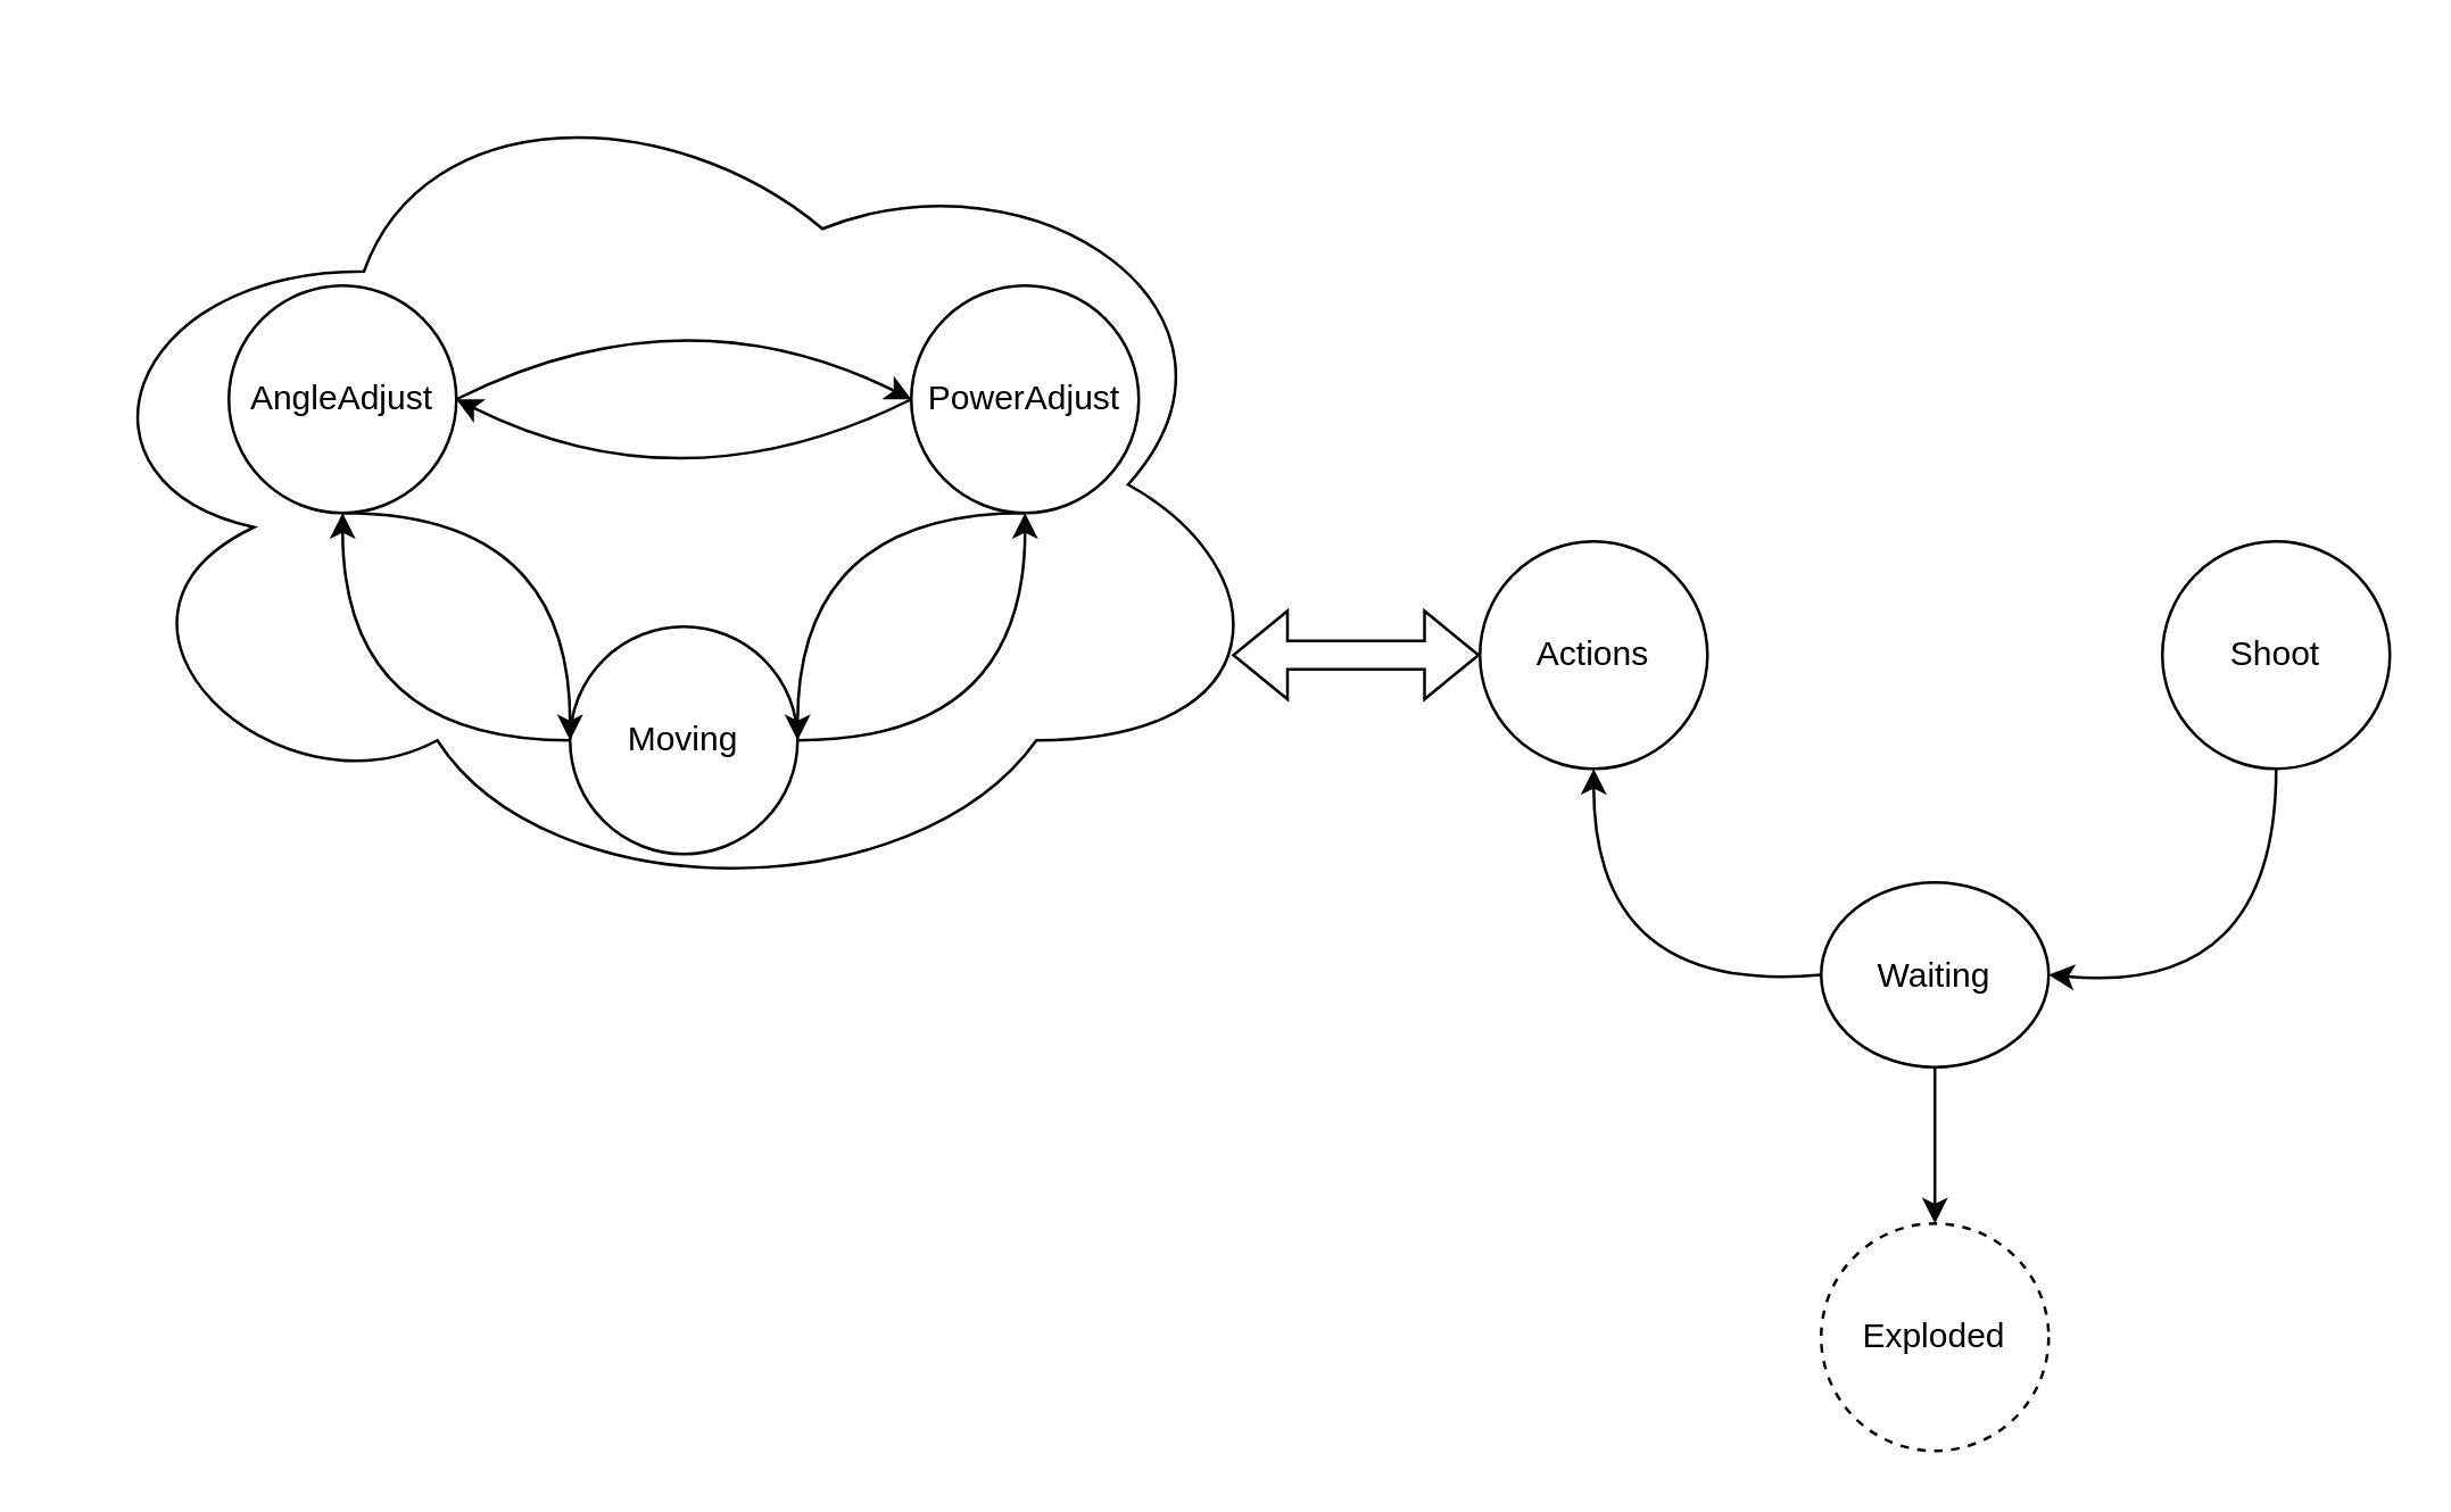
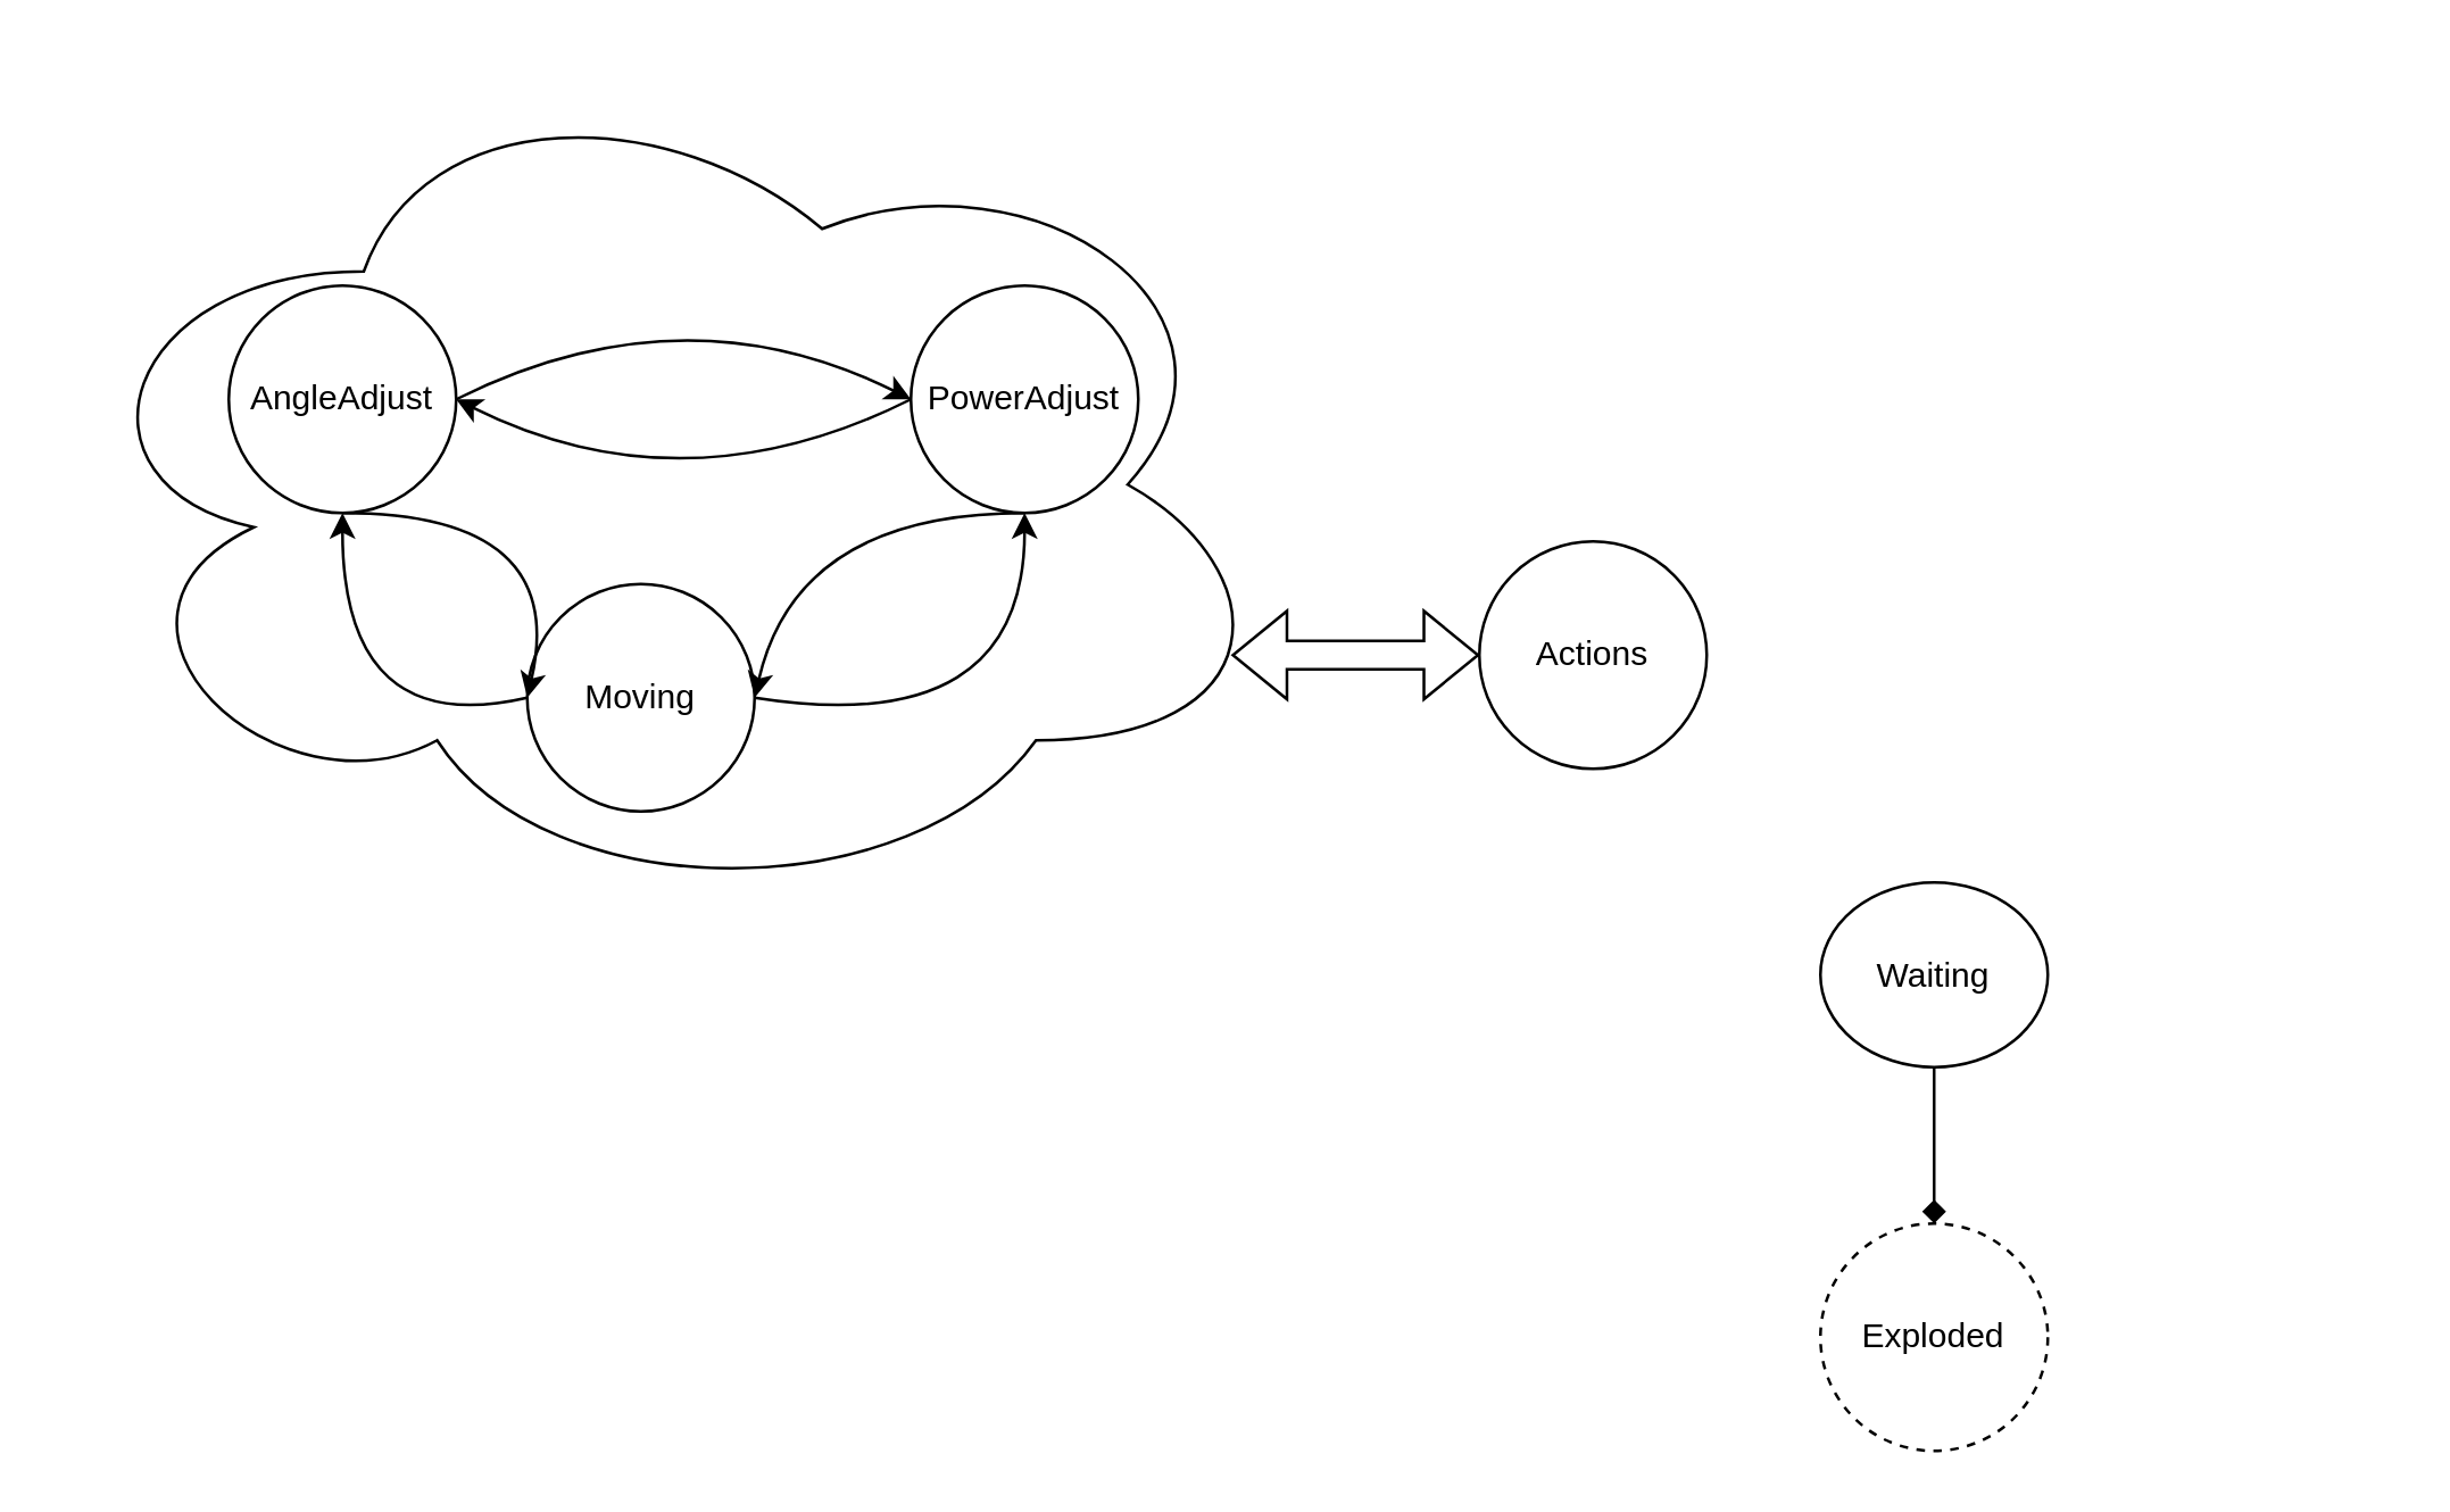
- <mxCell id="7" value="Shoot" style="ellipse;whiteSpace=wrap;html=1;aspect=fixed;" vertex="1" parent="1"><mxGeometry x="760" y="190" width="80" height="80" as="geometry" /></mxCell>
- <mxCell id="4" value="Moving" style="ellipse;whiteSpace=wrap;html=1;aspect=fixed;" vertex="1" parent="1"><mxGeometry x="200" y="220" width="80" height="80" as="geometry" /></mxCell>
+ <mxCell id="4" value="Moving" style="ellipse;whiteSpace=wrap;html=1;aspect=fixed;" vertex="1" parent="1"><mxGeometry x="185" y="205" width="80" height="80" as="geometry" /></mxCell>
- <mxCell id="12" value="" style="curved=1;endArrow=classic;html=1;rounded=0;exitX=0.5;exitY=1;exitDx=0;exitDy=0;entryX=1;entryY=0.5;entryDx=0;entryDy=0;" edge="1" parent="1" source="7" target="3"><mxGeometry width="50" height="50" relative="1" as="geometry"><mxPoint x="590" y="370" as="sourcePoint" /><mxPoint x="640" y="320" as="targetPoint" /><Array as="points"><mxPoint x="800" y="350" /></Array></mxGeometry></mxCell>
- <mxCell id="10" value="" style="curved=1;endArrow=classic;html=1;rounded=0;exitX=0;exitY=0.5;exitDx=0;exitDy=0;entryX=0.5;entryY=1;entryDx=0;entryDy=0;" edge="1" parent="1" source="3" target="18"><mxGeometry width="50" height="50" relative="1" as="geometry"><mxPoint x="510" y="410" as="sourcePoint" /><mxPoint x="620" y="340" as="targetPoint" /><Array as="points"><mxPoint x="560" y="350" /></Array></mxGeometry></mxCell>
- <mxCell id="9" value="" style="curved=1;endArrow=classic;html=1;rounded=0;exitX=0.5;exitY=1;exitDx=0;exitDy=0;entryX=0.5;entryY=0;entryDx=0;entryDy=0;" edge="1" parent="1" source="3" target="8"><mxGeometry width="50" height="50" relative="1" as="geometry"><mxPoint x="590" y="370" as="sourcePoint" /><mxPoint x="640" y="320" as="targetPoint" /><Array as="points" /></mxGeometry></mxCell>
+ <mxCell id="9" value="" style="curved=1;endArrow=diamond;html=1;rounded=0;exitX=0.5;exitY=1;exitDx=0;exitDy=0;entryX=0.5;entryY=0;entryDx=0;entryDy=0;" edge="1" parent="1" source="3" target="8"><mxGeometry width="50" height="50" relative="1" as="geometry"><mxPoint x="590" y="370" as="sourcePoint" /><mxPoint x="640" y="320" as="targetPoint" /><Array as="points" /></mxGeometry></mxCell>
